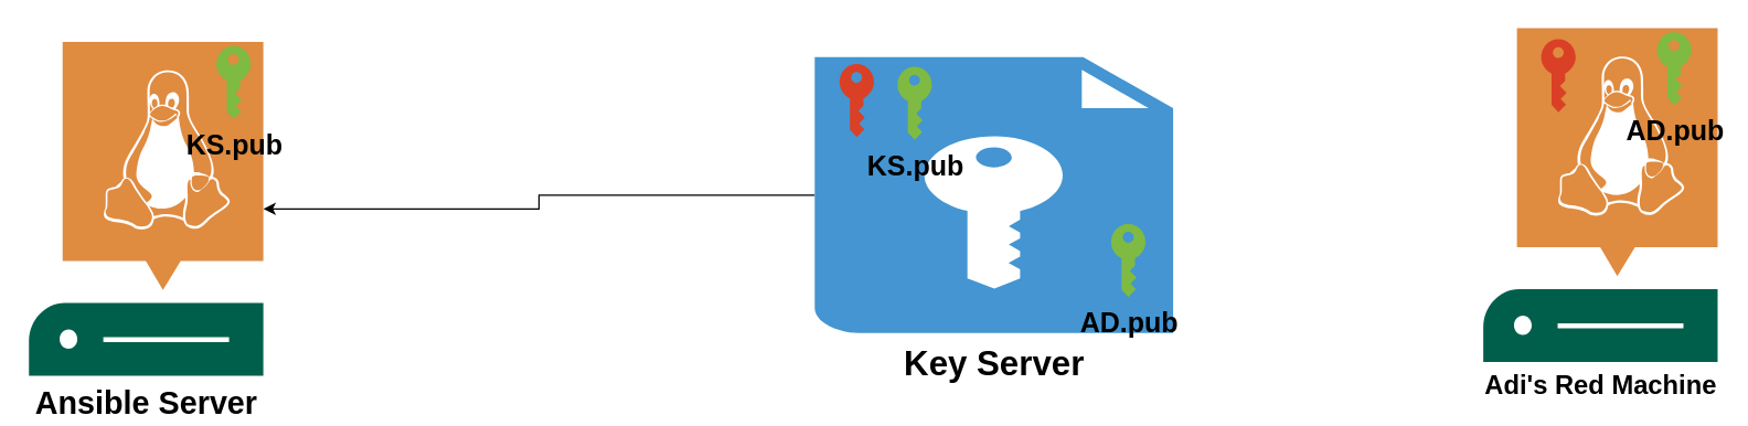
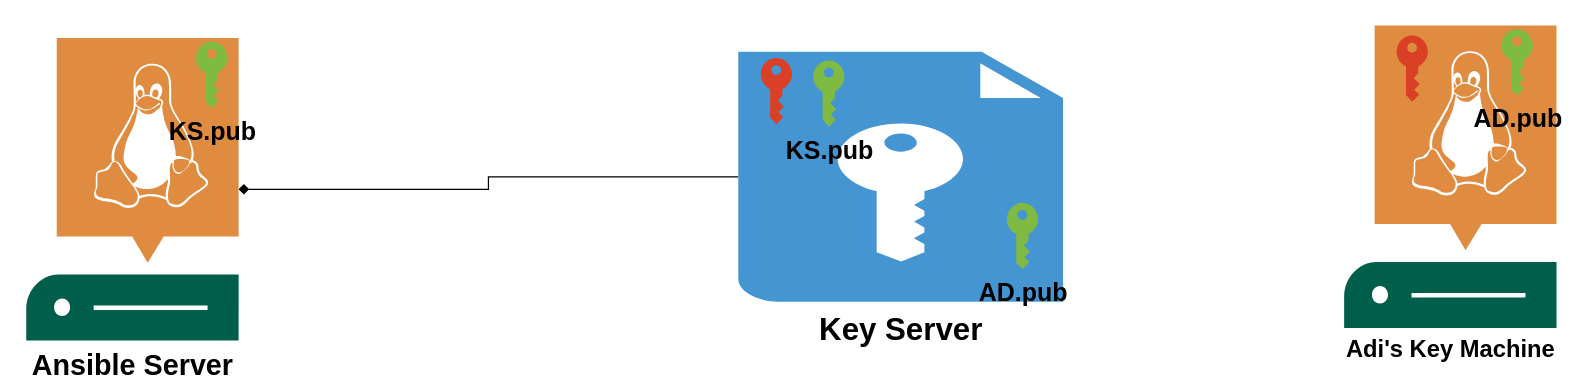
- <mxCell id="2" style="edgeStyle=orthogonalEdgeStyle;rounded=0;orthogonalLoop=1;jettySize=auto;html=1;" edge="1" parent="1" source="3" target="4"><mxGeometry relative="1" as="geometry" /></mxCell>
+ <mxCell id="2" style="edgeStyle=orthogonalEdgeStyle;rounded=0;orthogonalLoop=1;jettySize=auto;html=1;endArrow=diamond;" edge="1" parent="1" source="3" target="4"><mxGeometry relative="1" as="geometry" /></mxCell>
- <mxCell id="5" value="&lt;font style=&quot;font-size: 19px;&quot;&gt;&lt;b&gt;Adi's Red Machine&lt;br&gt;&lt;/b&gt;&lt;/font&gt;" style="sketch=0;pointerEvents=1;shadow=0;dashed=0;html=1;strokeColor=none;fillColor=#005F4B;labelPosition=center;verticalLabelPosition=bottom;verticalAlign=top;align=center;outlineConnect=0;shape=mxgraph.veeam2.linux_server;" vertex="1" parent="1"><mxGeometry x="1075" y="20" width="170" height="242" as="geometry" /></mxCell>
+ <mxCell id="5" value="&lt;font style=&quot;font-size: 19px;&quot;&gt;&lt;b&gt;Adi's Key Machine&lt;br&gt;&lt;/b&gt;&lt;/font&gt;" style="sketch=0;pointerEvents=1;shadow=0;dashed=0;html=1;strokeColor=none;fillColor=#005F4B;labelPosition=center;verticalLabelPosition=bottom;verticalAlign=top;align=center;outlineConnect=0;shape=mxgraph.veeam2.linux_server;" vertex="1" parent="1"><mxGeometry x="1075" y="20" width="170" height="242" as="geometry" /></mxCell>
